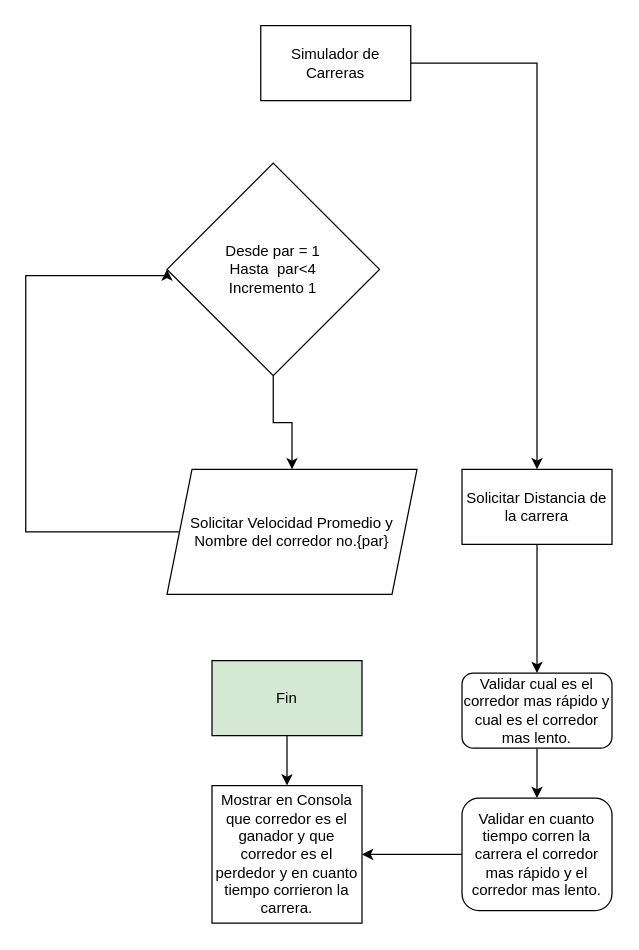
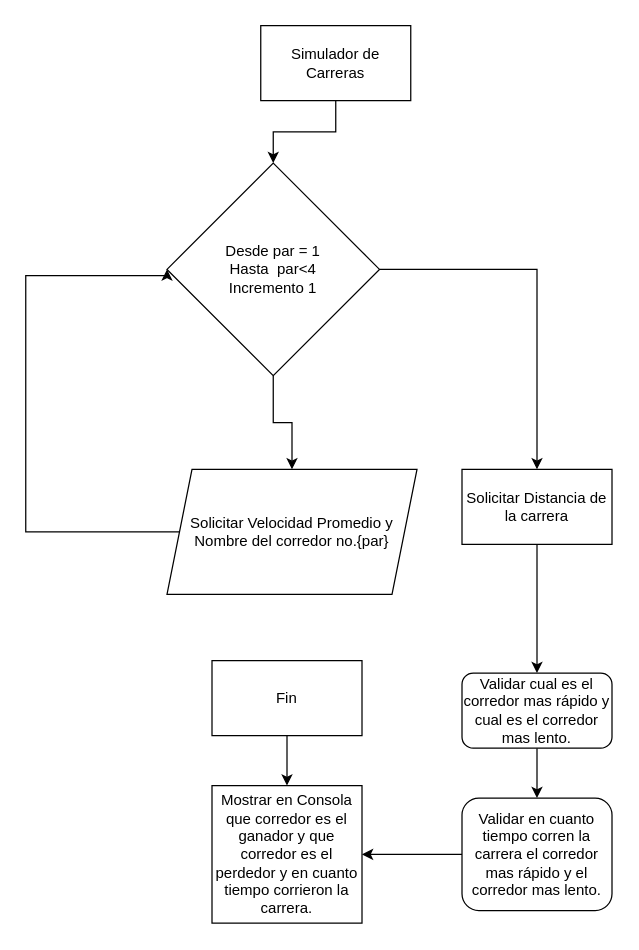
- <mxCell id="2" value="" style="edgeStyle=orthogonalEdgeStyle;rounded=0;orthogonalLoop=1;jettySize=auto;html=1;" edge="1" parent="1" source="3" target="8"><mxGeometry relative="1" as="geometry" /></mxCell>
+ <mxCell id="2" value="" style="edgeStyle=orthogonalEdgeStyle;rounded=0;orthogonalLoop=1;jettySize=auto;html=1;" edge="1" parent="1" source="3" target="6"><mxGeometry relative="1" as="geometry" /></mxCell>
+ <mxCell id="4" value="" style="edgeStyle=orthogonalEdgeStyle;rounded=0;orthogonalLoop=1;jettySize=auto;html=1;" edge="1" parent="1" source="6" target="8"><mxGeometry relative="1" as="geometry" /></mxCell>
- <mxCell id="16" value="Fin" style="rounded=0;whiteSpace=wrap;html=1;fillColor=#d5e8d4;" vertex="1" parent="1"><mxGeometry x="169" y="528" width="120" height="60" as="geometry" /></mxCell>
+ <mxCell id="16" value="Fin" style="rounded=0;whiteSpace=wrap;html=1;" vertex="1" parent="1"><mxGeometry x="169" y="528" width="120" height="60" as="geometry" /></mxCell>
